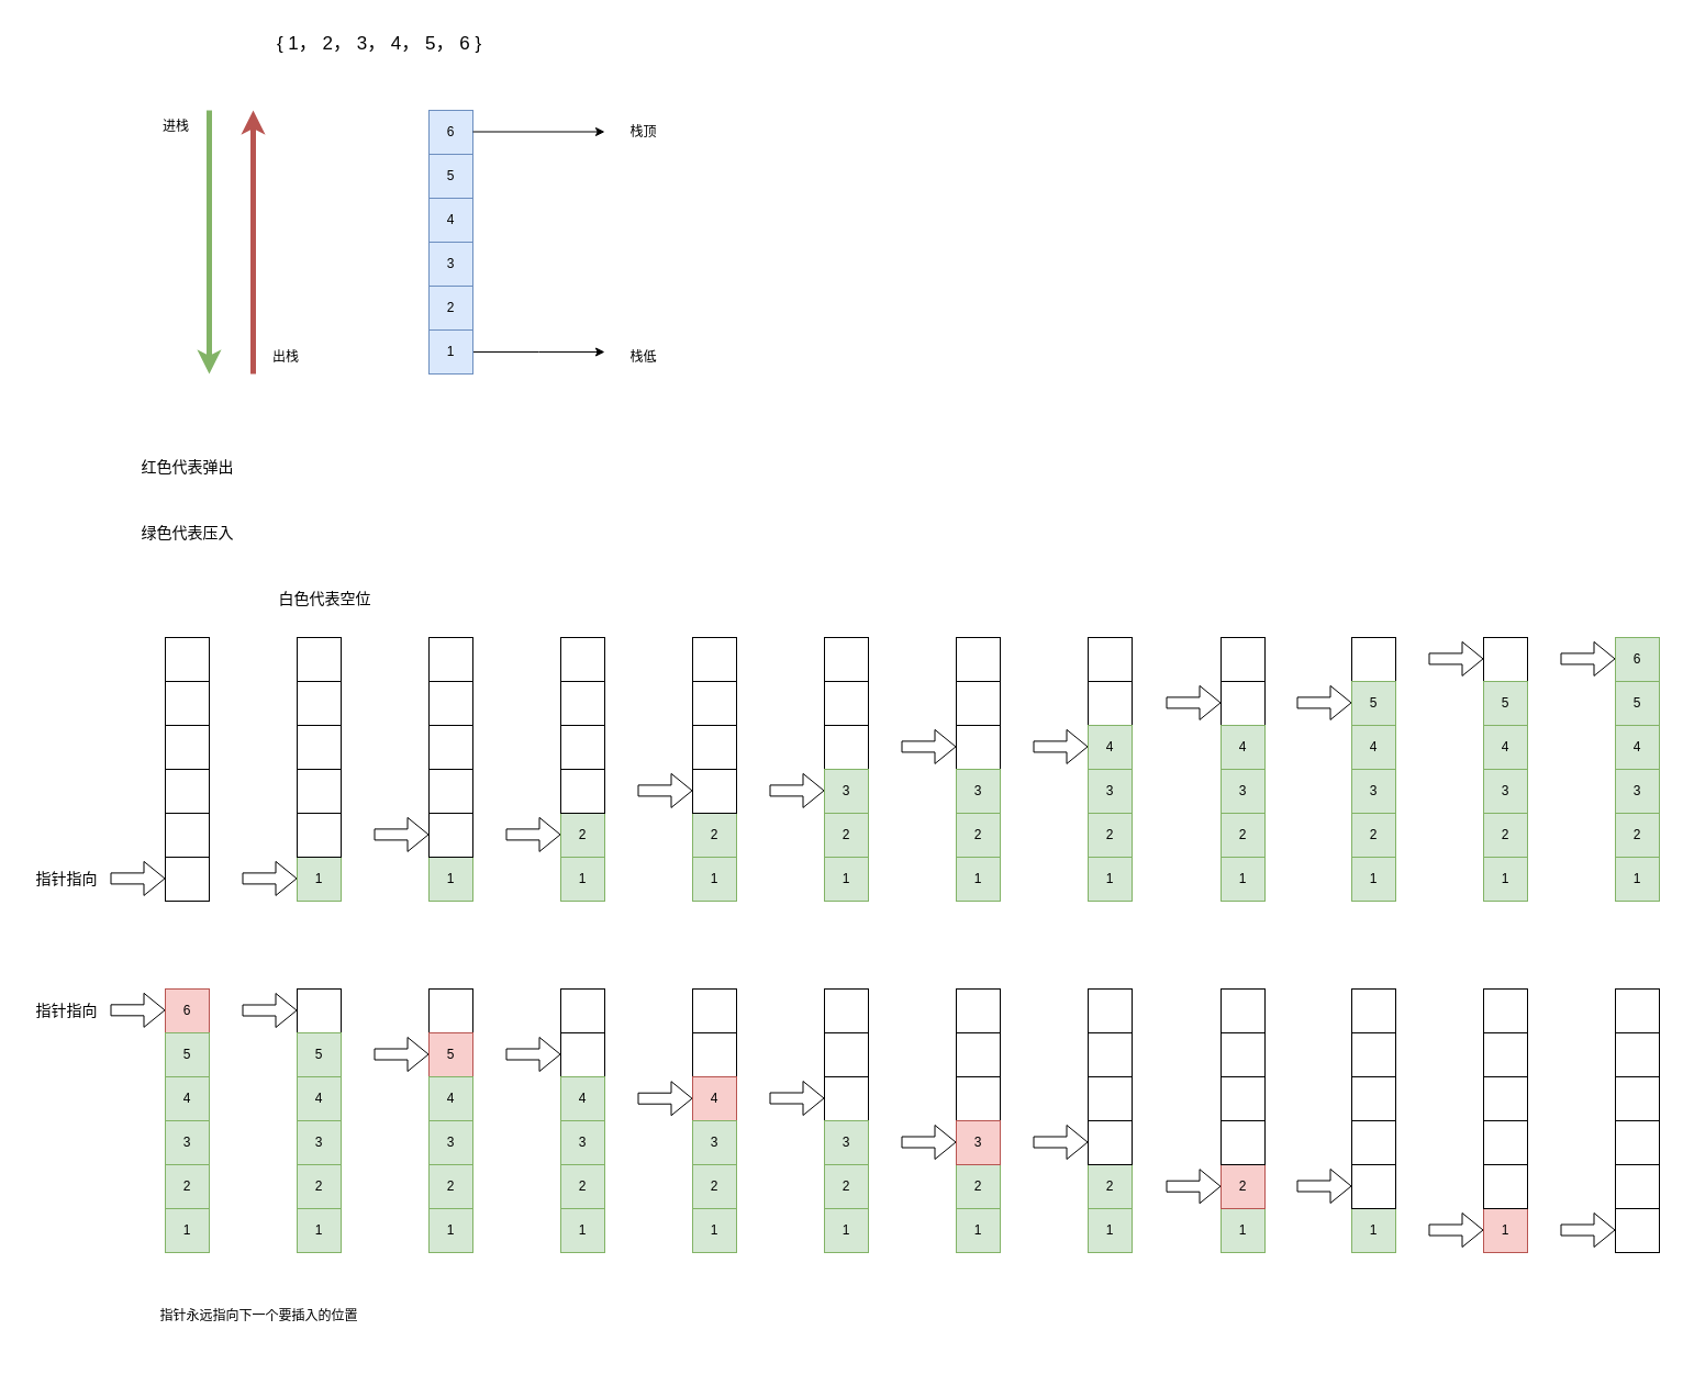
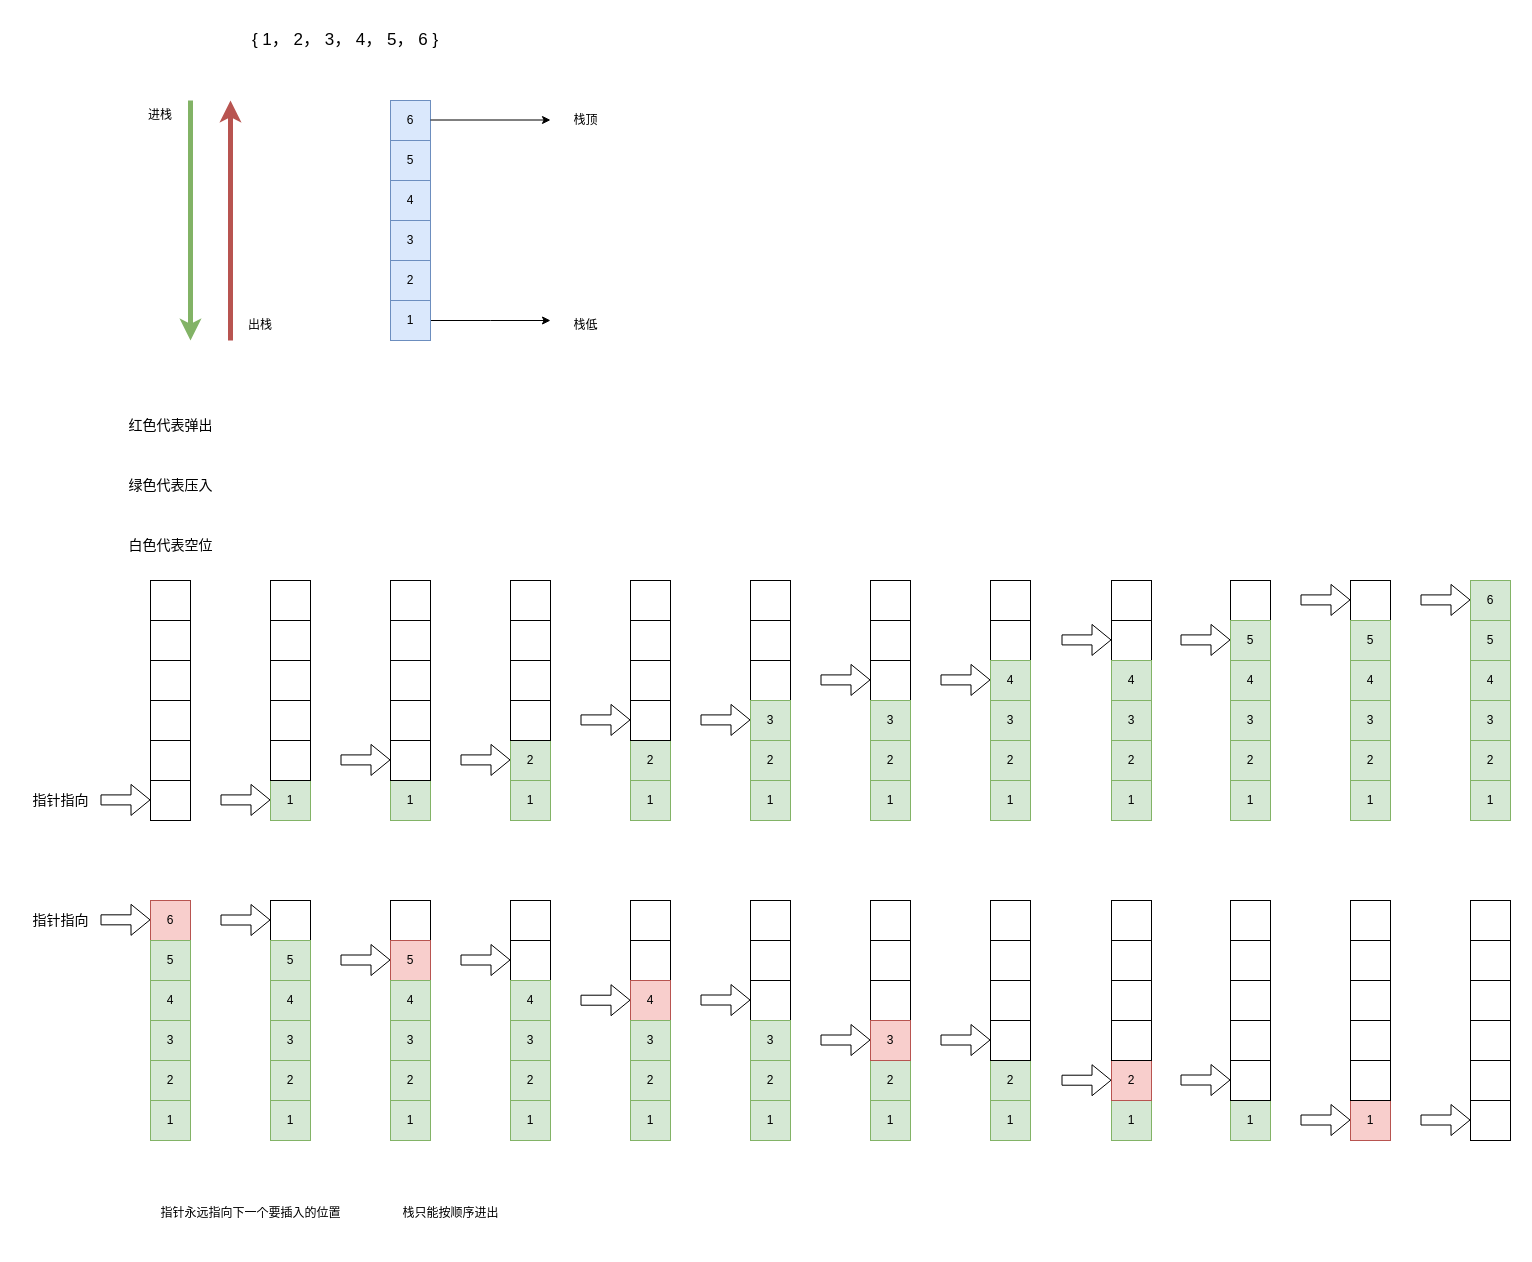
- <mxCell id="191" value="&lt;font style=&quot;font-size: 14px;&quot;&gt;白色代表空位&lt;/font&gt;" style="text;html=1;align=center;verticalAlign=middle;resizable=0;points=[];autosize=1;strokeColor=none;fillColor=none;" vertex="1" parent="1"><mxGeometry x="240" y="530" width="110" height="30" as="geometry" /></mxCell>
+ <mxCell id="191" value="&lt;font style=&quot;font-size: 14px;&quot;&gt;白色代表空位&lt;/font&gt;" style="text;html=1;align=center;verticalAlign=middle;resizable=0;points=[];autosize=1;strokeColor=none;fillColor=none;" vertex="1" parent="1"><mxGeometry x="115" y="530" width="110" height="30" as="geometry" /></mxCell>
- <mxCell id="186" value="指针永远指向下一个要插入的位置&lt;div&gt;&lt;br&gt;&lt;/div&gt;" style="text;html=1;align=center;verticalAlign=middle;resizable=0;points=[];autosize=1;strokeColor=none;fillColor=none;" vertex="1" parent="1"><mxGeometry x="135" y="1185" width="200" height="40" as="geometry" /></mxCell>
+ <mxCell id="186" value="指针永远指向下一个要插入的位置&lt;div&gt;&lt;br&gt;&lt;/div&gt;" style="text;html=1;align=center;verticalAlign=middle;resizable=0;points=[];autosize=1;strokeColor=none;fillColor=none;" vertex="1" parent="1"><mxGeometry x="150" y="1200" width="200" height="40" as="geometry" /></mxCell>
+ <mxCell id="188" value="&lt;div&gt;栈只能按顺序进出&lt;/div&gt;&lt;div&gt;&lt;br&gt;&lt;/div&gt;" style="text;html=1;align=center;verticalAlign=middle;resizable=0;points=[];autosize=1;strokeColor=none;fillColor=none;" vertex="1" parent="1"><mxGeometry x="390" y="1200" width="120" height="40" as="geometry" /></mxCell>
